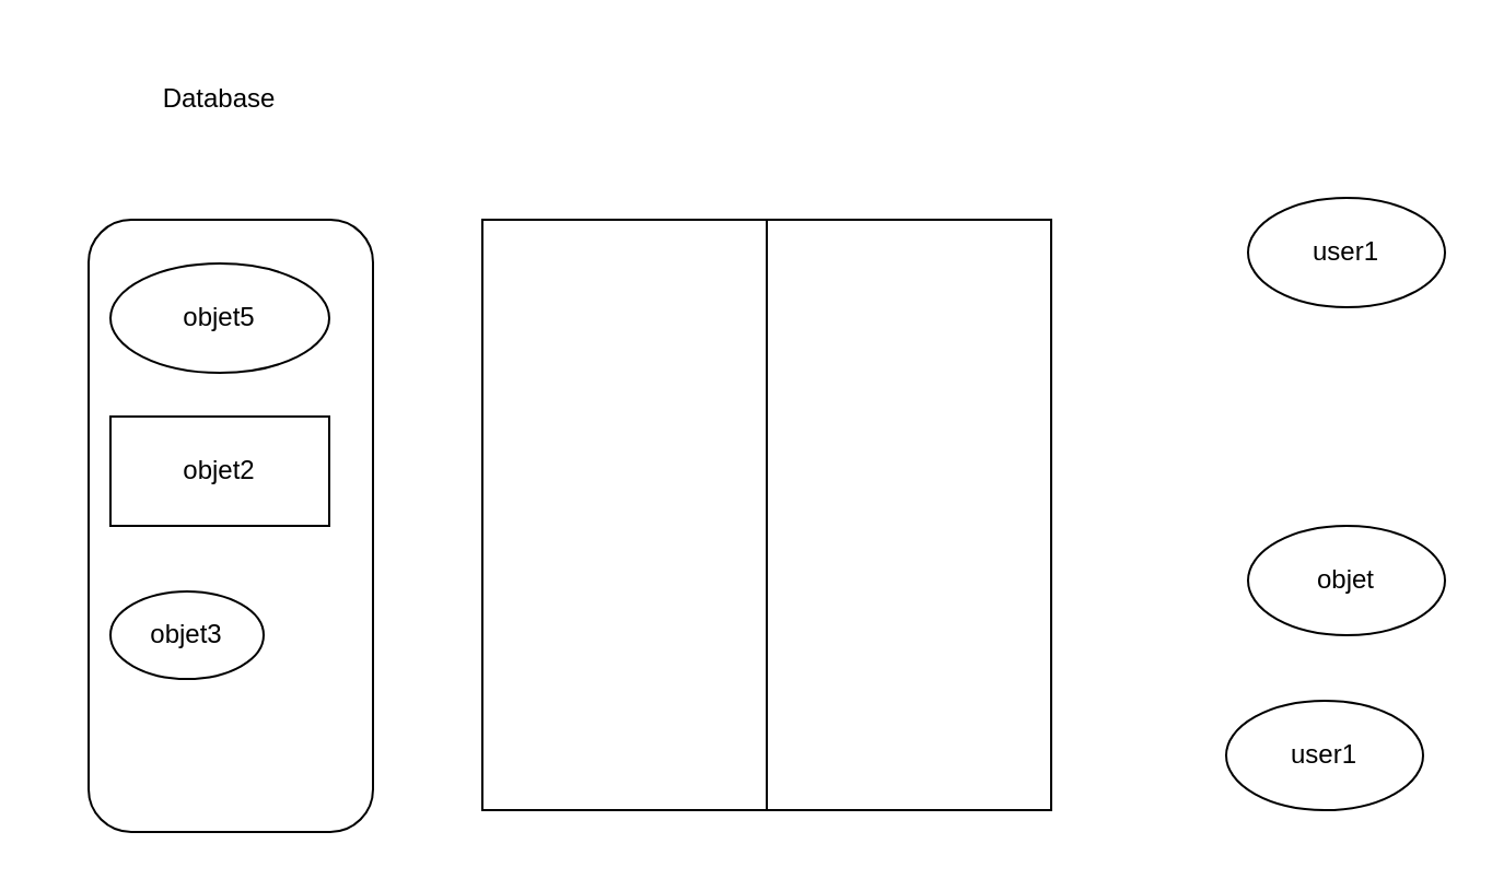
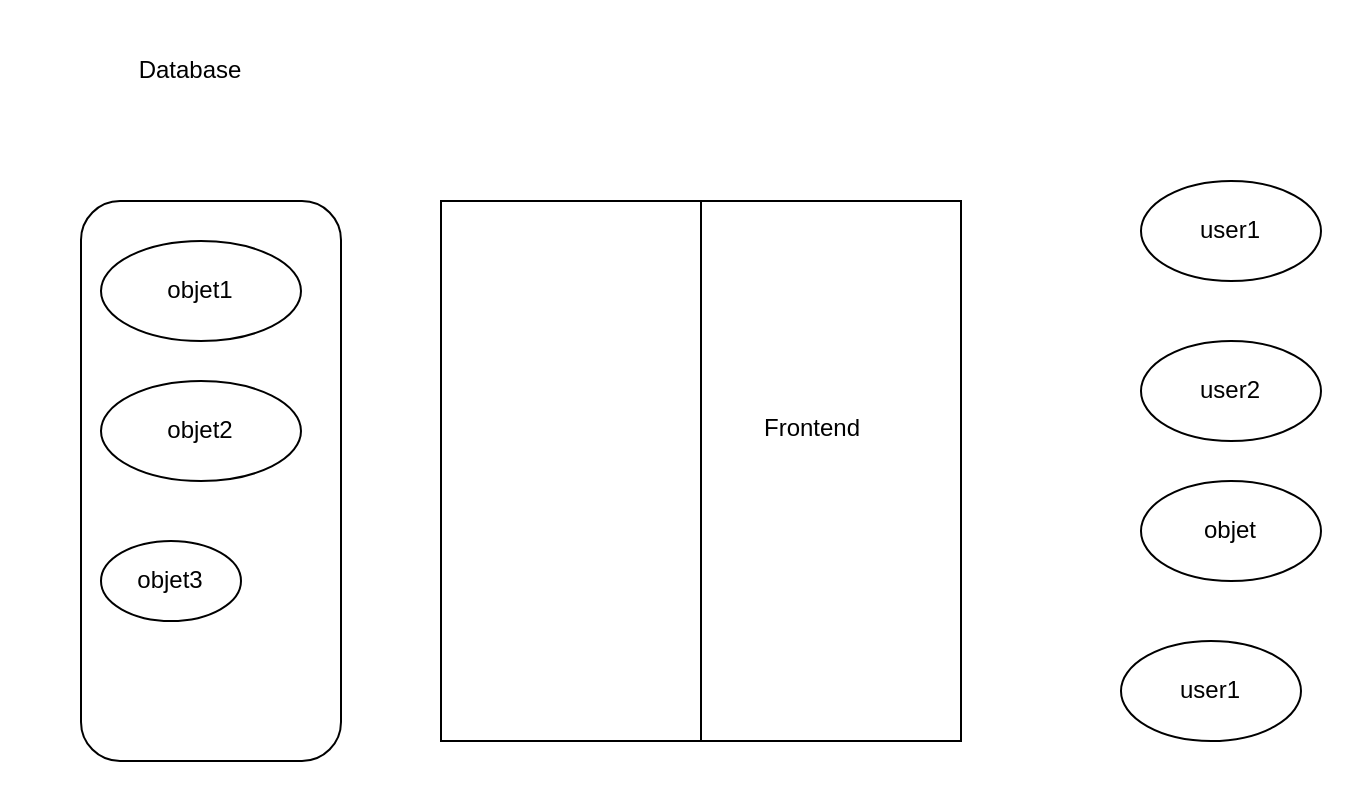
- <mxCell id="9" value="Database" style="text;html=1;strokeColor=none;fillColor=none;align=center;verticalAlign=middle;whiteSpace=wrap;rounded=0;" vertex="1" parent="1"><mxGeometry x="20" y="20" width="160" height="50" as="geometry" /></mxCell>
+ <mxCell id="9" value="Database" style="text;html=1;strokeColor=none;fillColor=none;align=center;verticalAlign=middle;whiteSpace=wrap;rounded=0;" vertex="1" parent="1"><mxGeometry x="15" y="10" width="160" height="50" as="geometry" /></mxCell>
- <mxCell id="2" value="objet5" style="ellipse;whiteSpace=wrap;html=1;" vertex="1" parent="1"><mxGeometry x="50" y="120" width="100" height="50" as="geometry" /></mxCell>
+ <mxCell id="2" value="objet1" style="ellipse;whiteSpace=wrap;html=1;" vertex="1" parent="1"><mxGeometry x="50" y="120" width="100" height="50" as="geometry" /></mxCell>
+ <mxCell id="6" value="user2" style="ellipse;whiteSpace=wrap;html=1;" vertex="1" parent="1"><mxGeometry x="570" y="170" width="90" height="50" as="geometry" /></mxCell>
- <mxCell id="3" value="objet2" style="whiteSpace=wrap;html=1;rounded=0;" vertex="1" parent="1"><mxGeometry x="50" y="190" width="100" height="50" as="geometry" /></mxCell>
+ <mxCell id="3" value="objet2" style="ellipse;whiteSpace=wrap;html=1;" vertex="1" parent="1"><mxGeometry x="50" y="190" width="100" height="50" as="geometry" /></mxCell>
+ <mxCell id="13" value="Frontend" style="text;whiteSpace=wrap;html=1;" vertex="1" parent="1"><mxGeometry x="380" y="200" width="80" height="30" as="geometry" /></mxCell>
